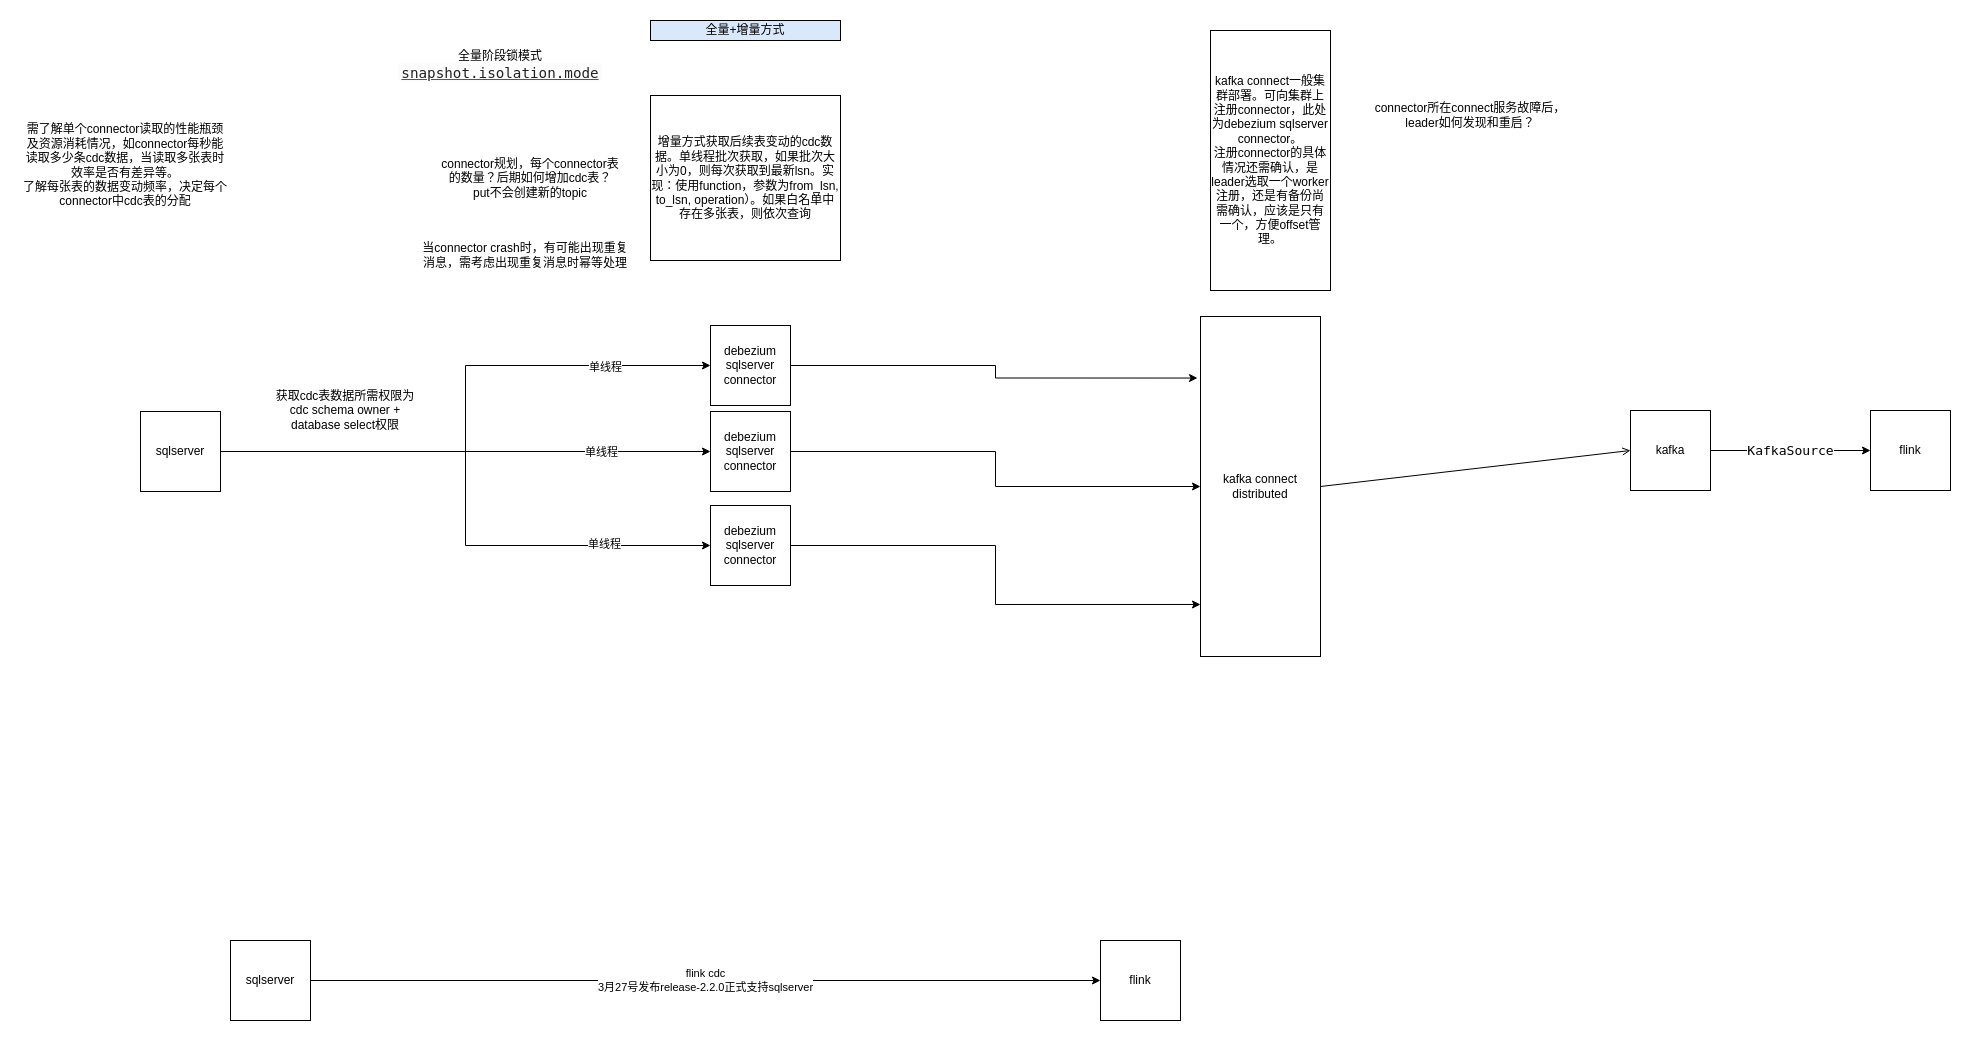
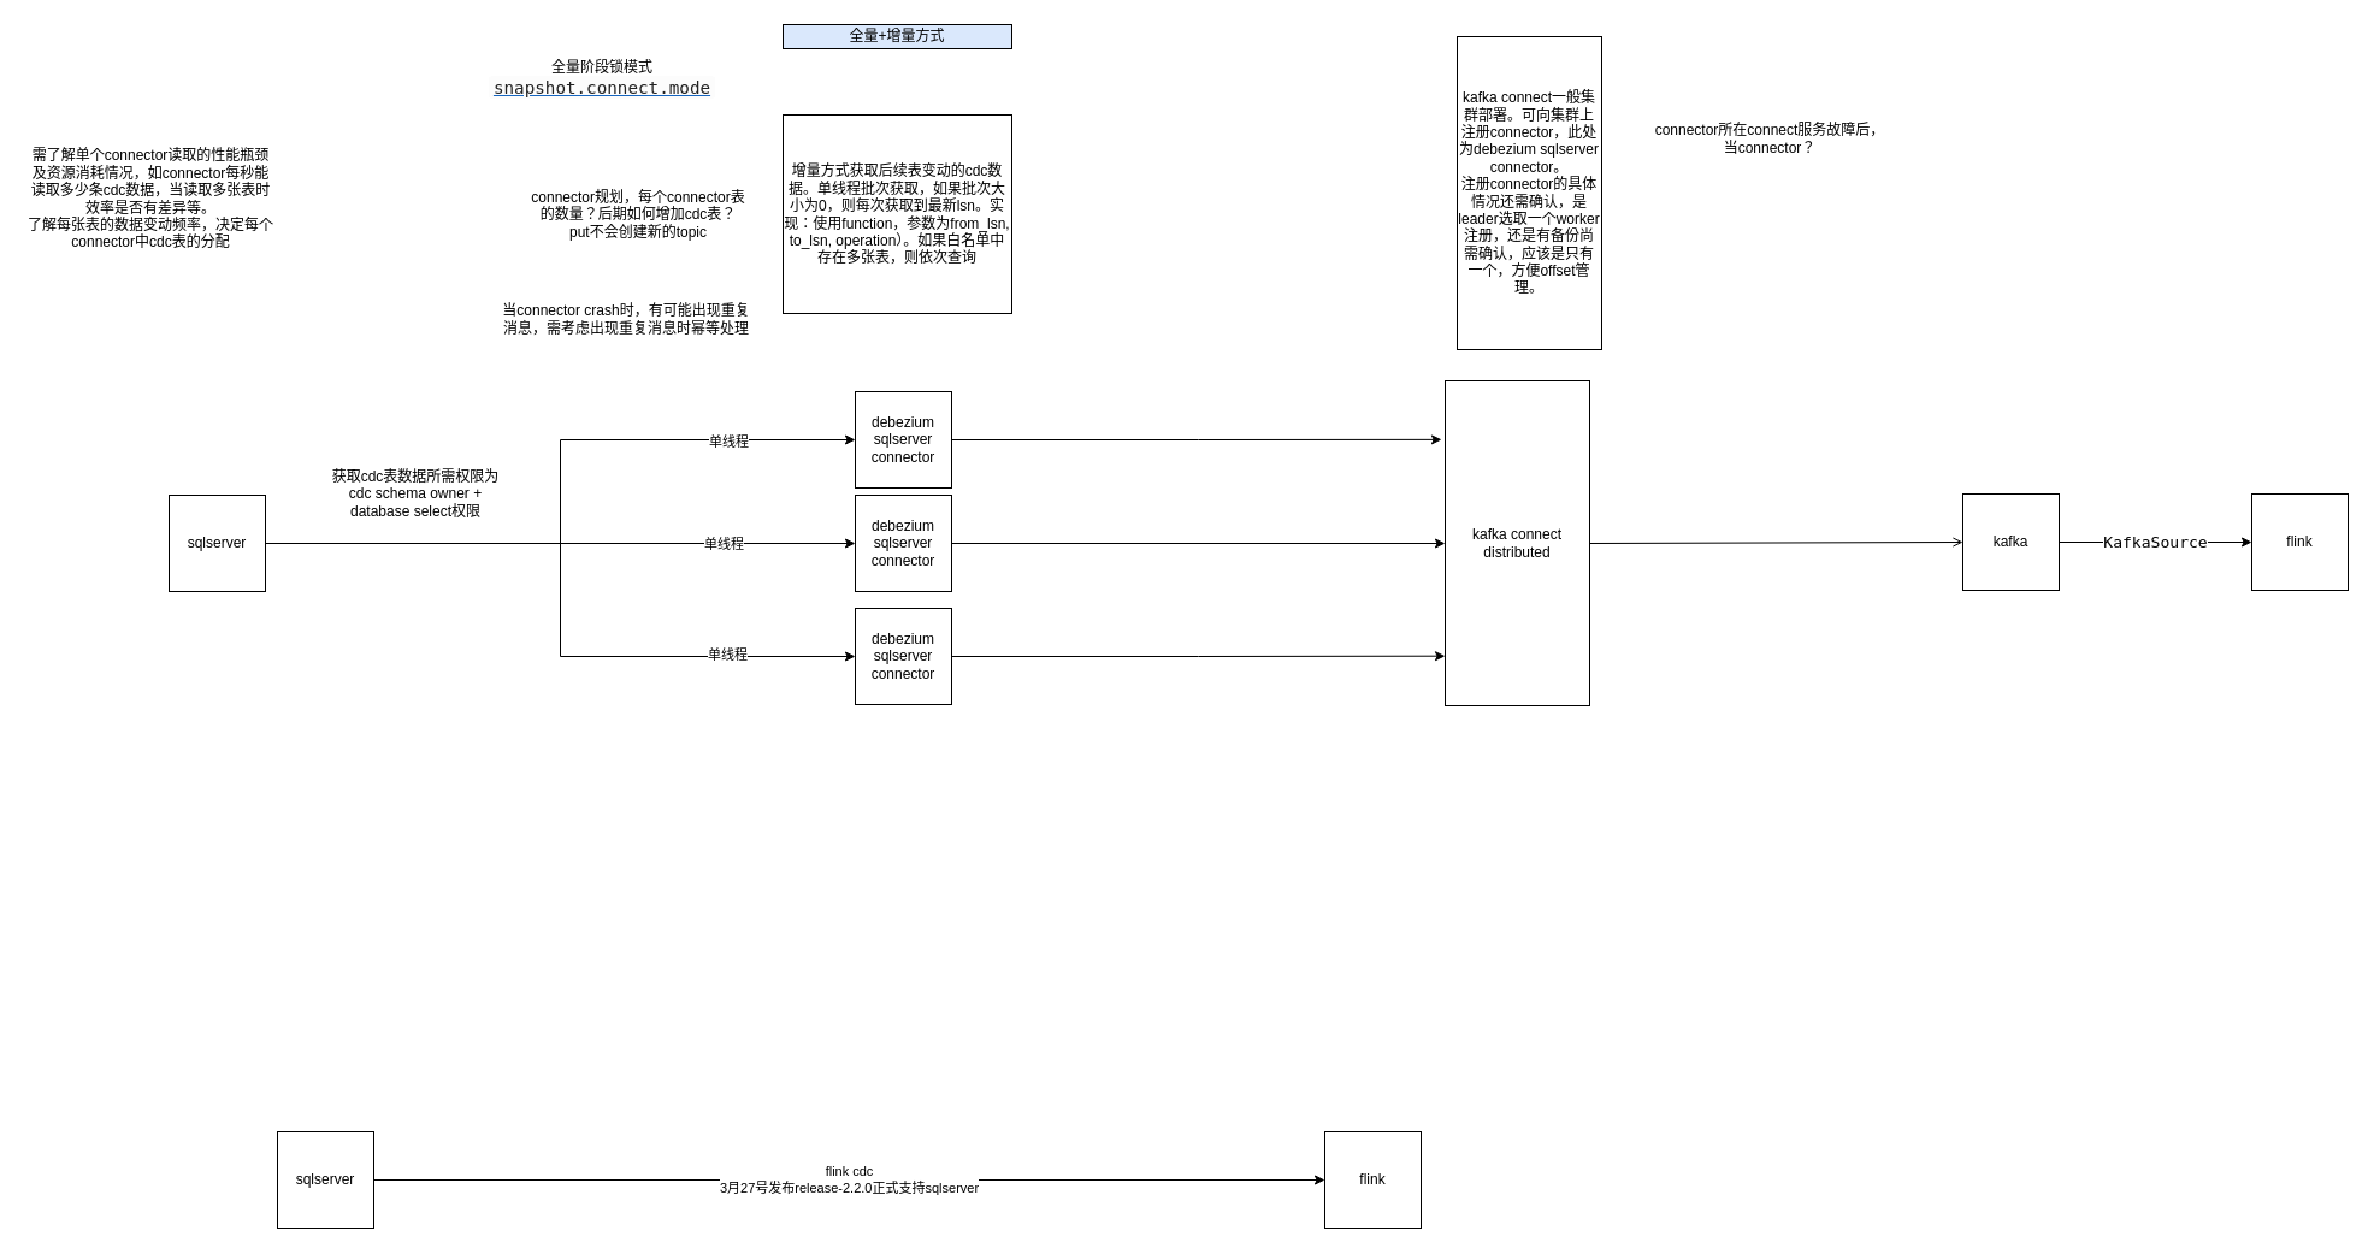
- <mxCell id="30" value="全量阶段锁模式&lt;a href=&quot;https://debezium.io/documentation/reference/1.9/connectors/sqlserver.html#sqlserver-property-snapshot-isolation-mode&quot; style=&quot;box-sizing: inherit ; color: rgb(21 , 101 , 192) ; font-family: , &amp;#34;helvetica&amp;#34; , &amp;#34;arial&amp;#34; , sans-serif ; font-size: 15.0px ; text-align: left ; background-color: rgb(252 , 252 , 252)&quot;&gt;&lt;code style=&quot;box-sizing: inherit ; font-family: &amp;#34;roboto mono&amp;#34; , monospace ; color: rgb(34 , 34 , 34) ; background: inherit ; border-radius: 0.25em ; font-size: 0.95em ; padding: 0.125em 0.25em&quot;&gt;snapshot.isolation.mode&lt;/code&gt;&lt;/a&gt;" style="text;html=1;strokeColor=none;fillColor=none;align=center;verticalAlign=middle;whiteSpace=wrap;rounded=0;" vertex="1" parent="1"><mxGeometry x="400" y="50" width="200" height="30" as="geometry" /></mxCell>
+ <mxCell id="30" value="全量阶段锁模式&lt;a href=&quot;https://debezium.io/documentation/reference/1.9/connectors/sqlserver.html#sqlserver-property-snapshot-isolation-mode&quot; style=&quot;box-sizing: inherit ; color: rgb(21 , 101 , 192) ; font-family: , &amp;#34;helvetica&amp;#34; , &amp;#34;arial&amp;#34; , sans-serif ; font-size: 15.0px ; text-align: left ; background-color: rgb(252 , 252 , 252)&quot;&gt;&lt;code style=&quot;box-sizing: inherit ; font-family: &amp;#34;roboto mono&amp;#34; , monospace ; color: rgb(34 , 34 , 34) ; background: inherit ; border-radius: 0.25em ; font-size: 0.95em ; padding: 0.125em 0.25em&quot;&gt;snapshot.connect.mode&lt;/code&gt;&lt;/a&gt;" style="text;html=1;strokeColor=none;fillColor=none;align=center;verticalAlign=middle;whiteSpace=wrap;rounded=0;" vertex="1" parent="1"><mxGeometry x="400" y="50" width="200" height="30" as="geometry" /></mxCell>
- <mxCell id="26" value="connector所在connect服务故障后，leader如何发现和重启？" style="text;html=1;strokeColor=none;fillColor=none;align=center;verticalAlign=middle;whiteSpace=wrap;rounded=0;" vertex="1" parent="1"><mxGeometry x="1370" y="100" width="200" height="30" as="geometry" /></mxCell>
+ <mxCell id="26" value="connector所在connect服务故障后，当connector？" style="text;html=1;strokeColor=none;fillColor=none;align=center;verticalAlign=middle;whiteSpace=wrap;rounded=0;" vertex="1" parent="1"><mxGeometry x="1370" y="100" width="200" height="30" as="geometry" /></mxCell>
- <mxCell id="31" value="当connector crash时，有可能出现重复消息，需考虑出现重复消息时幂等处理" style="text;html=1;strokeColor=none;fillColor=none;align=center;verticalAlign=middle;whiteSpace=wrap;rounded=0;" vertex="1" parent="1"><mxGeometry x="420" y="240" width="210" height="30" as="geometry" /></mxCell>
+ <mxCell id="31" value="当connector crash时，有可能出现重复消息，需考虑出现重复消息时幂等处理" style="text;html=1;strokeColor=none;fillColor=none;align=center;verticalAlign=middle;whiteSpace=wrap;rounded=0;" vertex="1" parent="1"><mxGeometry x="415" y="250" width="210" height="30" as="geometry" /></mxCell>
- <mxCell id="15" value="kafka connect&lt;br&gt;distributed" style="rounded=0;whiteSpace=wrap;html=1;gradientColor=none;" parent="1" vertex="1"><mxGeometry x="1200" y="316" width="120" height="340" as="geometry" /></mxCell>
+ <mxCell id="15" value="kafka connect&lt;br&gt;distributed" style="rounded=0;whiteSpace=wrap;html=1;gradientColor=none;" parent="1" vertex="1"><mxGeometry x="1200" y="316" width="120" height="270" as="geometry" /></mxCell>
